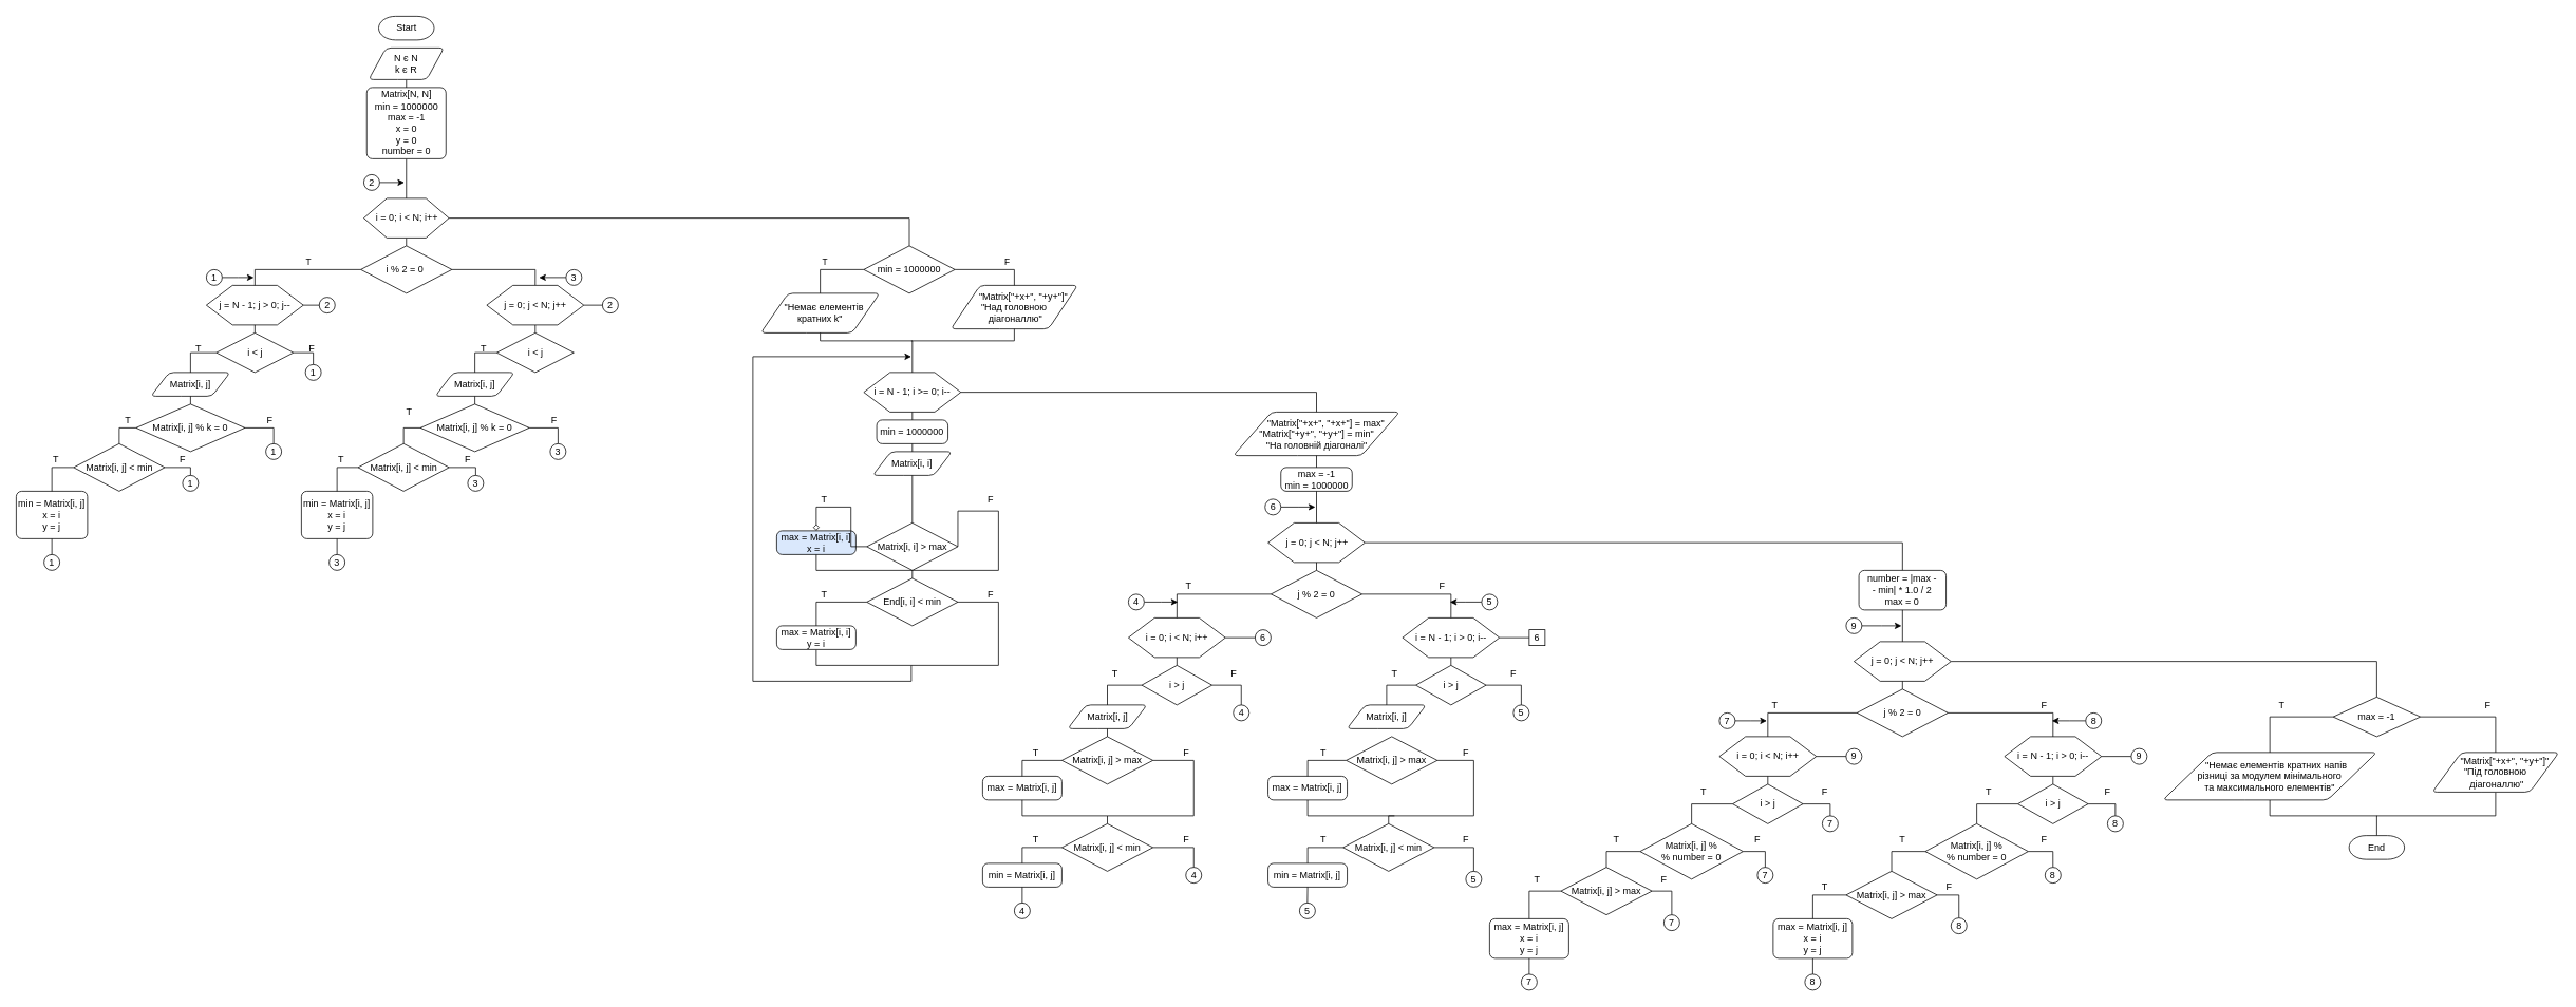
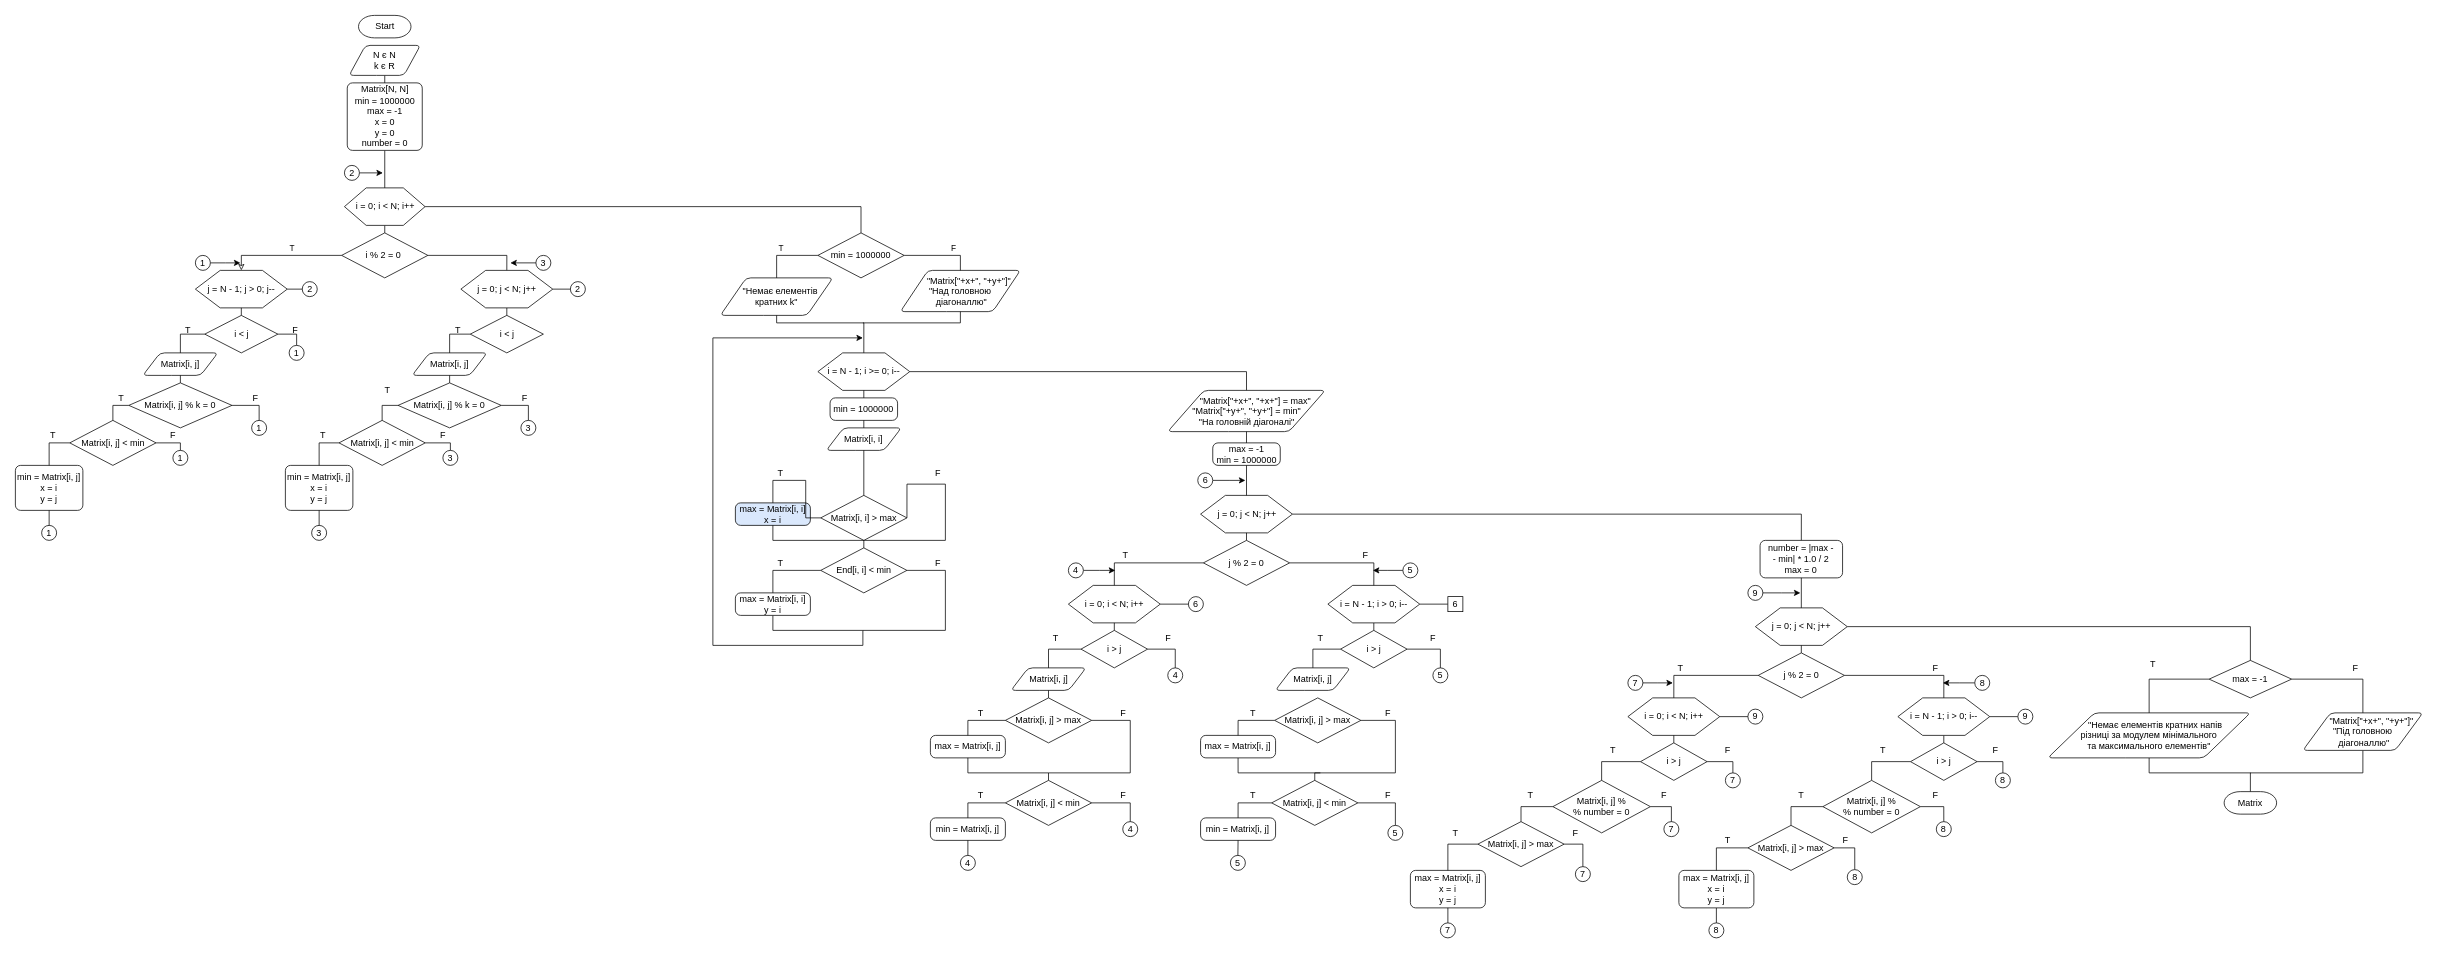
- <mxCell id="35" style="edgeStyle=orthogonalEdgeStyle;rounded=0;orthogonalLoop=1;jettySize=auto;html=1;exitX=0;exitY=0.5;exitDx=0;exitDy=0;exitPerimeter=0;entryX=0.5;entryY=0;entryDx=0;entryDy=0;endArrow=none;endFill=0;" edge="1" parent="33" source="11" target="34"><mxGeometry relative="1" as="geometry" /></mxCell>
+ <mxCell id="35" style="edgeStyle=orthogonalEdgeStyle;rounded=0;orthogonalLoop=1;jettySize=auto;html=1;exitX=0;exitY=0.5;exitDx=0;exitDy=0;exitPerimeter=0;entryX=0.5;entryY=0;entryDx=0;entryDy=0;endArrow=classic;endFill=0;" edge="1" parent="33" source="11" target="34"><mxGeometry relative="1" as="geometry" /></mxCell>
- <mxCell id="252" style="edgeStyle=orthogonalEdgeStyle;rounded=0;orthogonalLoop=1;jettySize=auto;html=1;exitX=0;exitY=0.5;exitDx=0;exitDy=0;exitPerimeter=0;entryX=0.5;entryY=0;entryDx=0;entryDy=0;endArrow=diamond;endFill=0;" edge="1" parent="246" source="249" target="251"><mxGeometry x="-30" y="-70" as="geometry" /></mxCell>
+ <mxCell id="252" style="edgeStyle=orthogonalEdgeStyle;rounded=0;orthogonalLoop=1;jettySize=auto;html=1;exitX=0;exitY=0.5;exitDx=0;exitDy=0;exitPerimeter=0;entryX=0.5;entryY=0;entryDx=0;entryDy=0;endArrow=none;endFill=0;" edge="1" parent="246" source="249" target="251"><mxGeometry x="-30" y="-70" as="geometry" /></mxCell>
- <mxCell id="224" value="Т" style="text;html=1;align=center;verticalAlign=middle;resizable=0;points=[];autosize=1;strokeColor=none;fillColor=none;" vertex="1" parent="1"><mxGeometry x="2870" y="880" width="20" height="20" as="geometry" /></mxCell>
+ <mxCell id="224" value="Т" style="text;html=1;align=center;verticalAlign=middle;resizable=0;points=[];autosize=1;strokeColor=none;fillColor=none;" vertex="1" parent="1"><mxGeometry x="2860" y="875" width="20" height="20" as="geometry" /></mxCell>
- <mxCell id="227" value="End" style="strokeWidth=1;html=1;shape=mxgraph.flowchart.terminator;whiteSpace=wrap;" vertex="1" parent="1"><mxGeometry x="2965" y="1055" width="70" height="30" as="geometry" /></mxCell>
+ <mxCell id="227" value="Matrix" style="strokeWidth=1;html=1;shape=mxgraph.flowchart.terminator;whiteSpace=wrap;" vertex="1" parent="1"><mxGeometry x="2965" y="1055" width="70" height="30" as="geometry" /></mxCell>
